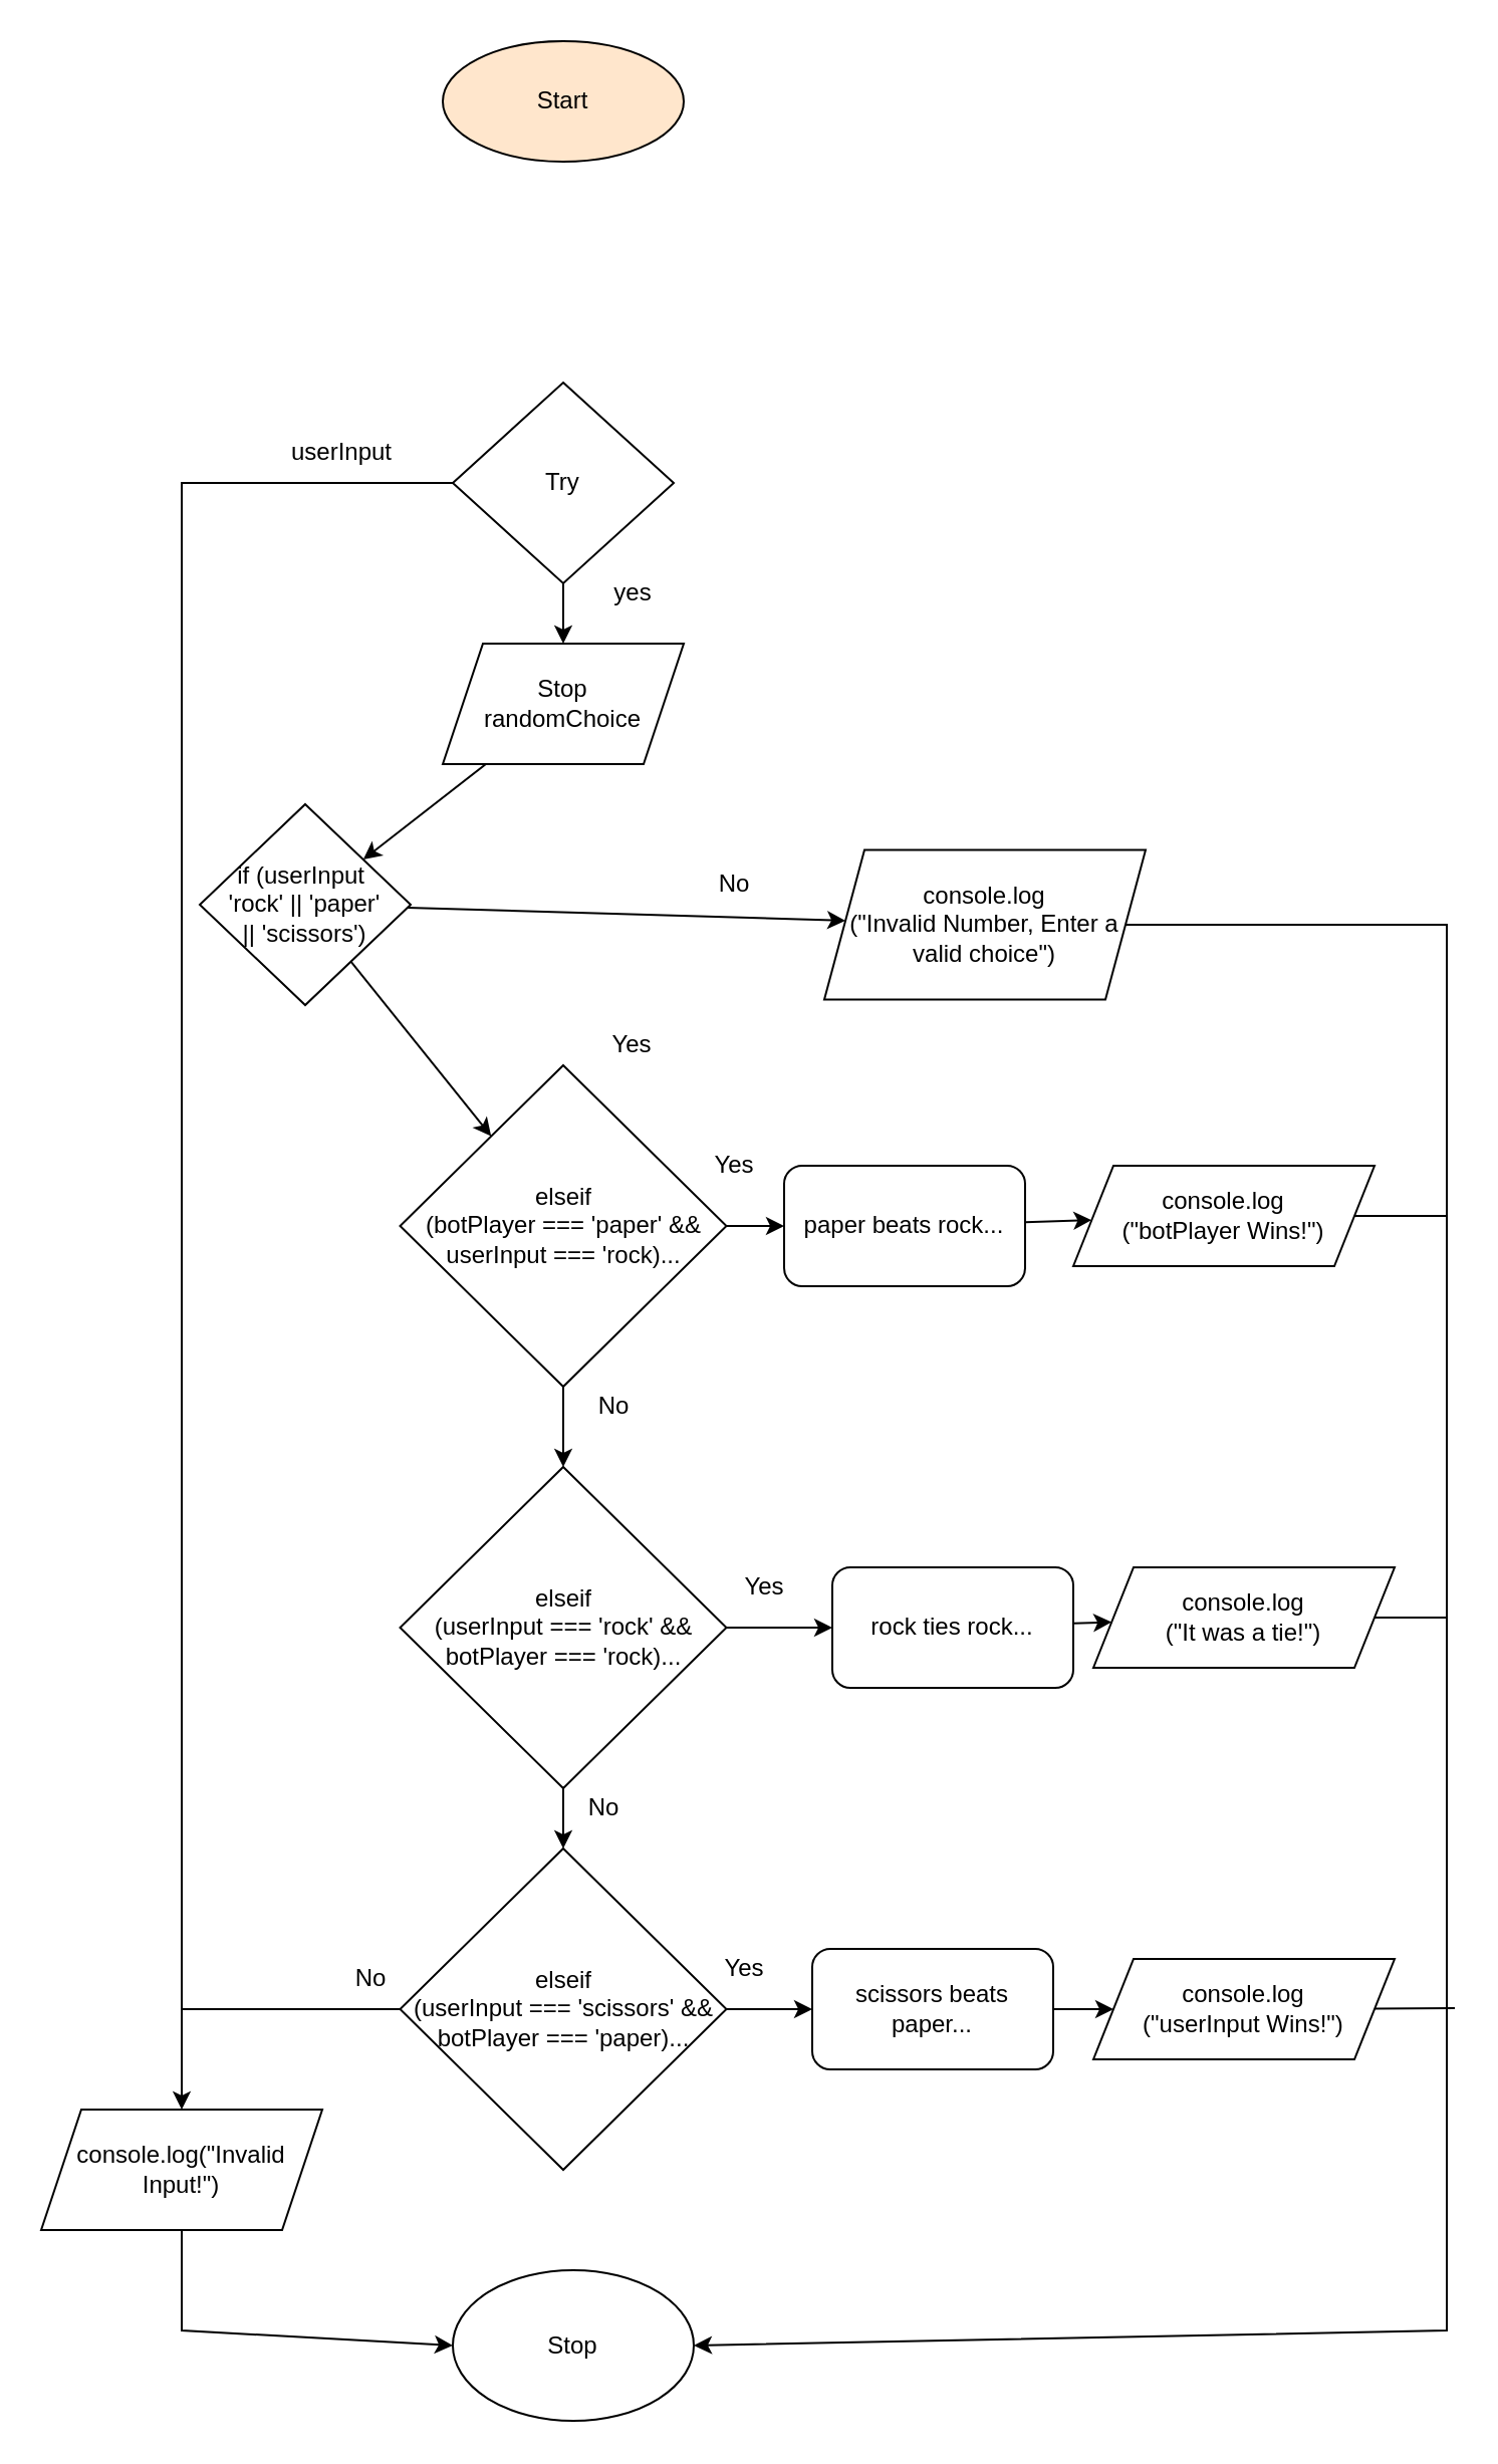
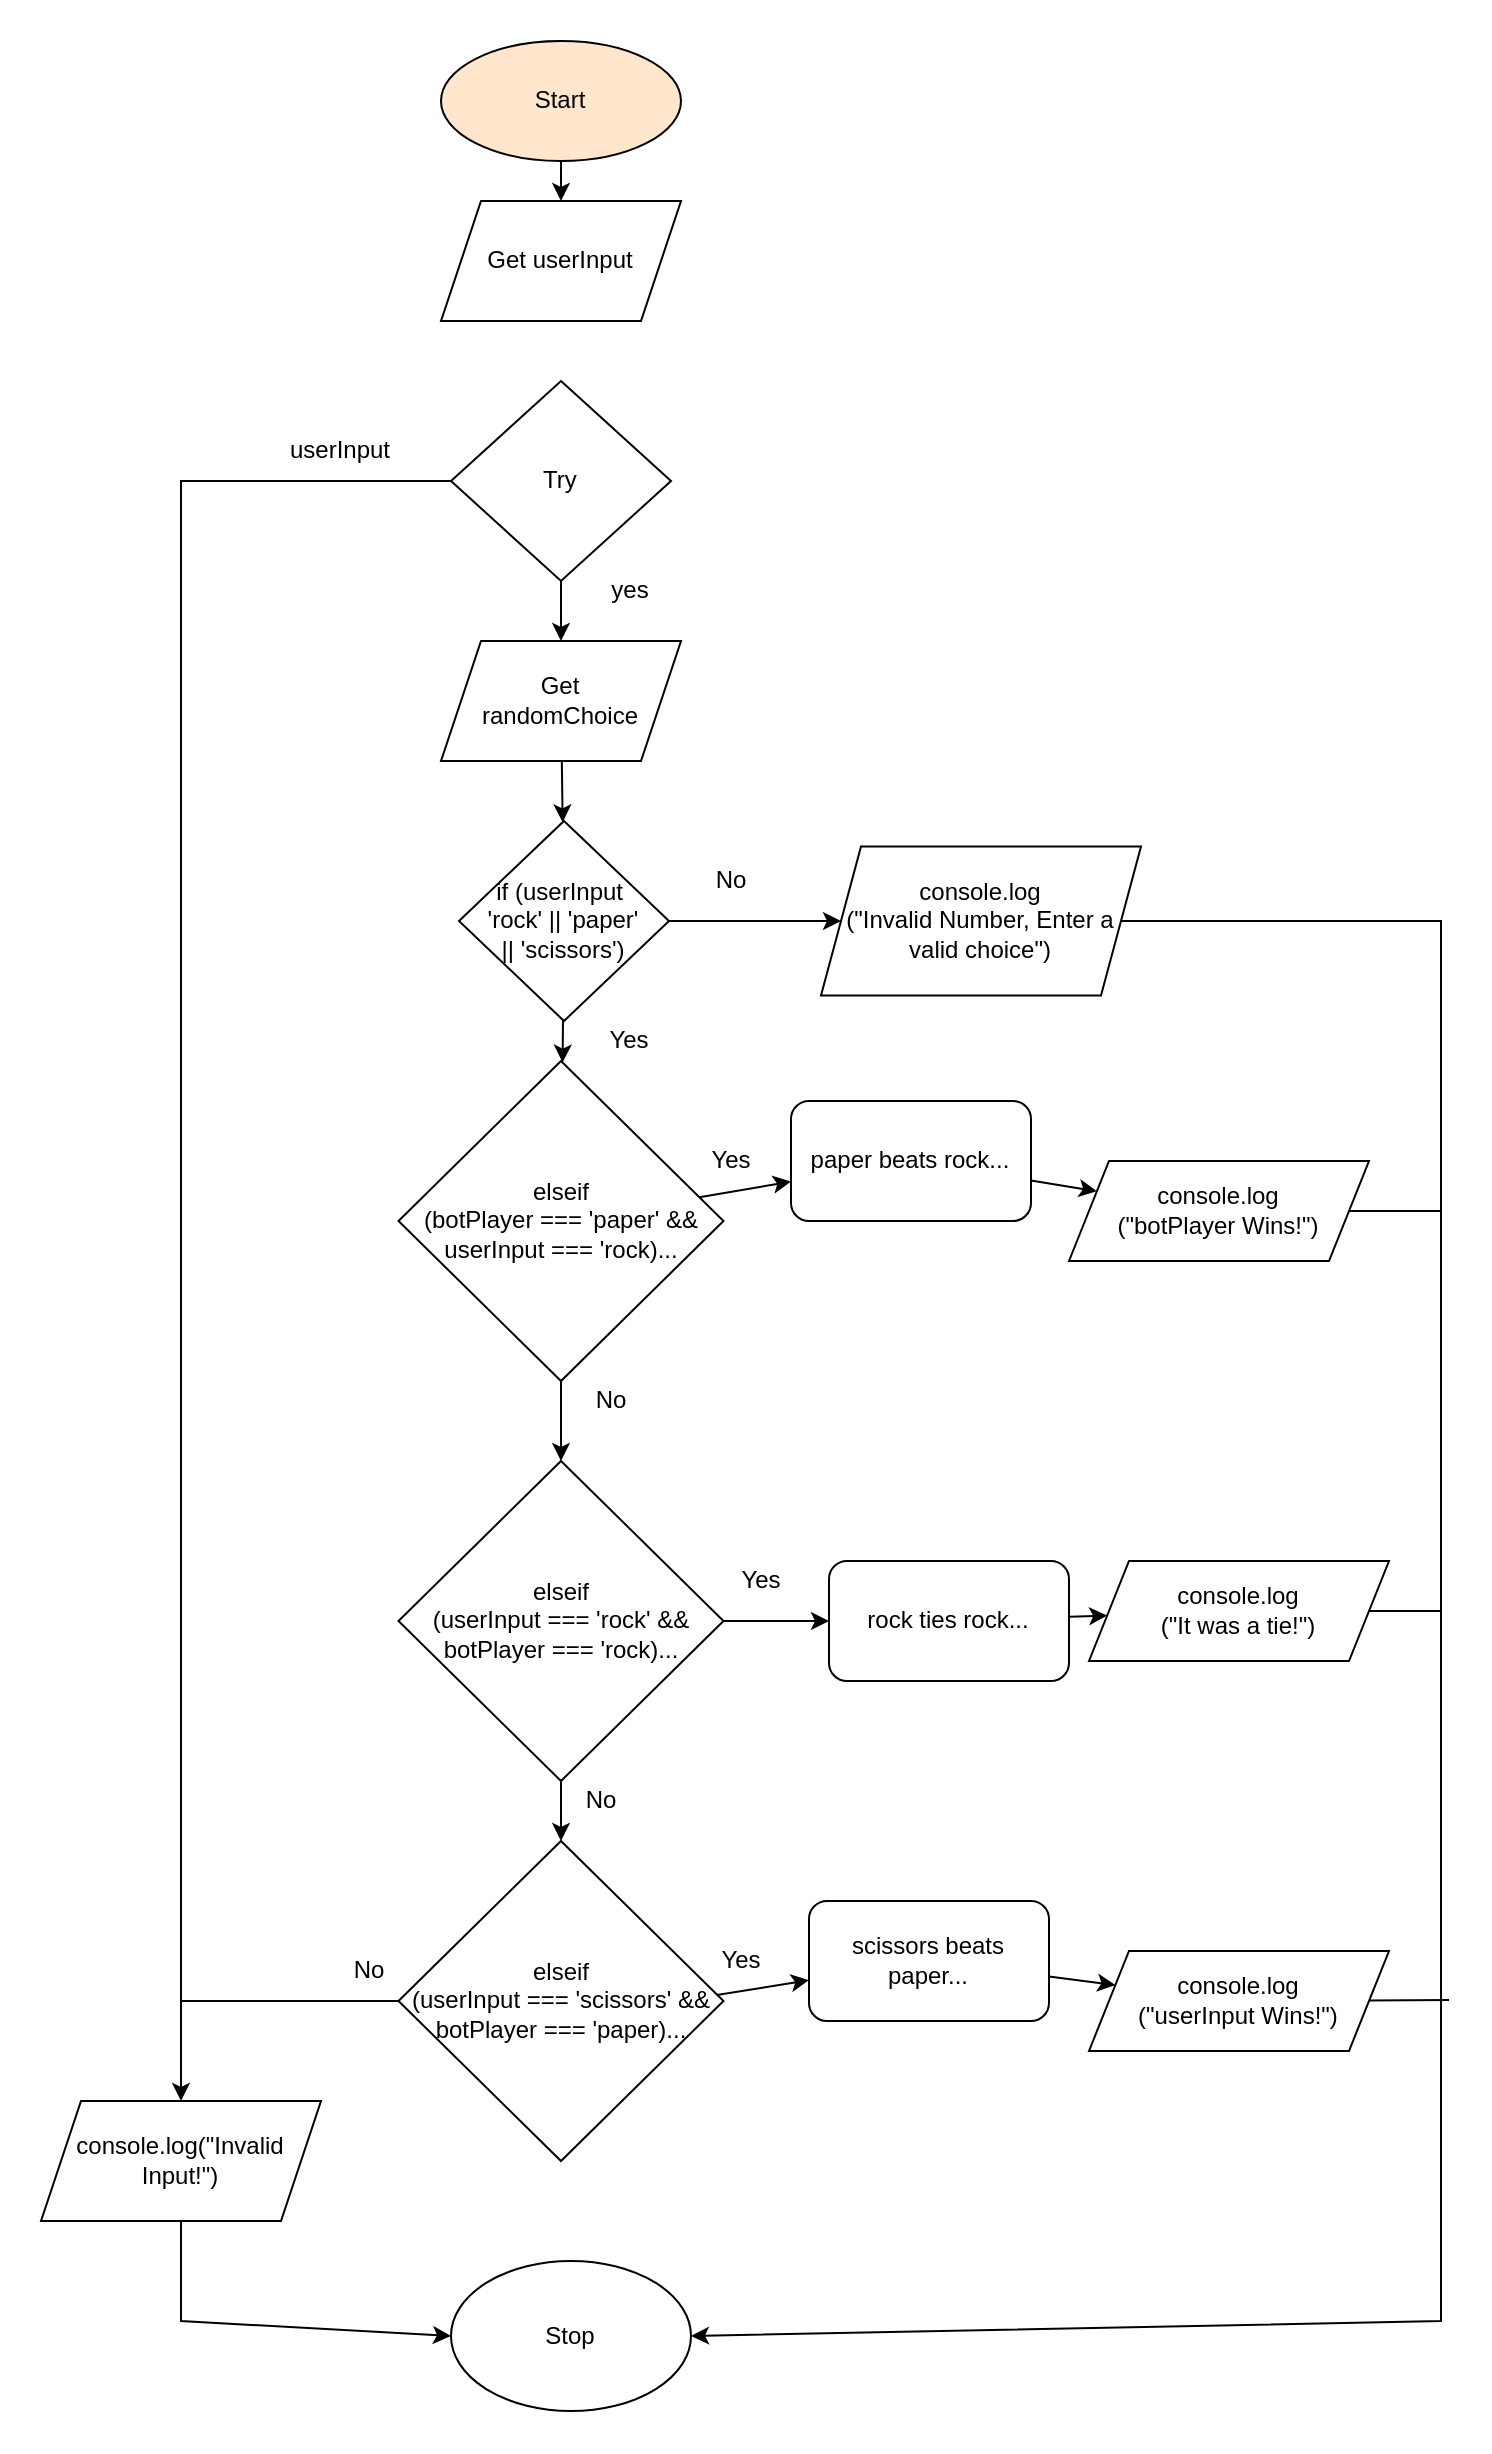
+ <mxCell id="2" value="" style="edgeStyle=none;html=1;" parent="1" source="3" target="5" edge="1"><mxGeometry relative="1" as="geometry" /></mxCell>
+ <mxCell id="5" value="Get userInput" style="shape=parallelogram;perimeter=parallelogramPerimeter;whiteSpace=wrap;html=1;fixedSize=1;" parent="1" vertex="1"><mxGeometry x="220" y="100" width="120" height="60" as="geometry" /></mxCell>
- <mxCell id="16" value="Stop &lt;br&gt;randomChoice" style="shape=parallelogram;perimeter=parallelogramPerimeter;whiteSpace=wrap;html=1;fixedSize=1;" parent="1" vertex="1"><mxGeometry x="220" y="320" width="120" height="60" as="geometry" /></mxCell>
+ <mxCell id="16" value="Get &lt;br&gt;randomChoice" style="shape=parallelogram;perimeter=parallelogramPerimeter;whiteSpace=wrap;html=1;fixedSize=1;" parent="1" vertex="1"><mxGeometry x="220" y="320" width="120" height="60" as="geometry" /></mxCell>
- <mxCell id="19" value="if (userInput&amp;nbsp; &lt;br&gt;'rock' || 'paper'&lt;br&gt;|| 'scissors')" style="rhombus;whiteSpace=wrap;html=1;" parent="1" vertex="1"><mxGeometry x="99" y="400" width="105" height="100" as="geometry" /></mxCell>
+ <mxCell id="19" value="if (userInput&amp;nbsp; &lt;br&gt;'rock' || 'paper'&lt;br&gt;|| 'scissors')" style="rhombus;whiteSpace=wrap;html=1;" parent="1" vertex="1"><mxGeometry x="229" y="410" width="105" height="100" as="geometry" /></mxCell>
- <mxCell id="35" value="paper beats rock..." style="rounded=1;whiteSpace=wrap;html=1;" parent="1" vertex="1"><mxGeometry x="390" y="580" width="120" height="60" as="geometry" /></mxCell>
+ <mxCell id="35" value="paper beats rock..." style="rounded=1;whiteSpace=wrap;html=1;" parent="1" vertex="1"><mxGeometry x="395" y="550" width="120" height="60" as="geometry" /></mxCell>
- <mxCell id="39" value="scissors beats paper..." style="rounded=1;whiteSpace=wrap;html=1;" parent="1" vertex="1"><mxGeometry x="404" y="970" width="120" height="60" as="geometry" /></mxCell>
+ <mxCell id="39" value="scissors beats paper..." style="rounded=1;whiteSpace=wrap;html=1;" parent="1" vertex="1"><mxGeometry x="404" y="950" width="120" height="60" as="geometry" /></mxCell>
